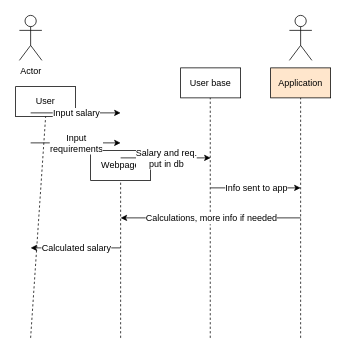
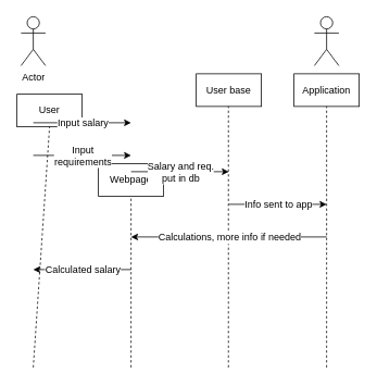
- <mxCell id="5" value="Application" style="rounded=0;whiteSpace=wrap;html=1;fillColor=#ffe6cc;" vertex="1" parent="1"><mxGeometry x="360" y="90" width="80" height="40" as="geometry" /></mxCell>
+ <mxCell id="5" value="Application" style="rounded=0;whiteSpace=wrap;html=1;" vertex="1" parent="1"><mxGeometry x="360" y="90" width="80" height="40" as="geometry" /></mxCell>
